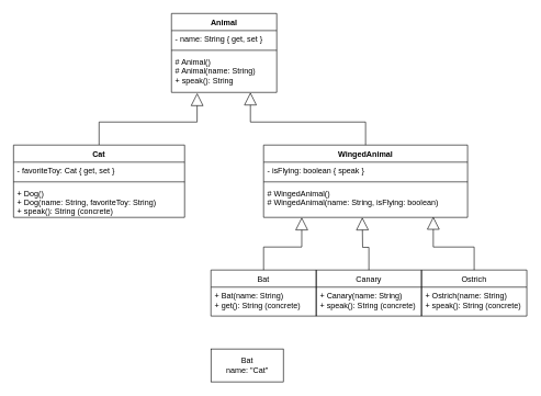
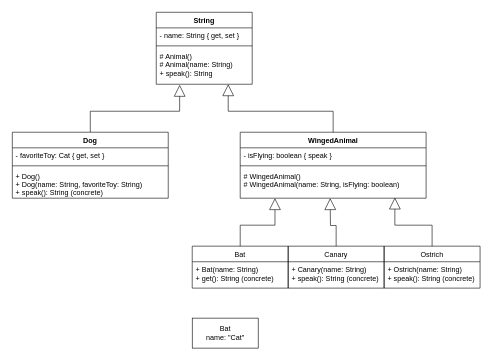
- <mxCell id="2" value="Animal" style="swimlane;fontStyle=1;align=center;verticalAlign=top;childLayout=stackLayout;horizontal=1;startSize=26;horizontalStack=0;resizeParent=1;resizeParentMax=0;resizeLast=0;collapsible=1;marginBottom=0;" parent="1" vertex="1"><mxGeometry x="260" y="20" width="160" height="120" as="geometry" /></mxCell>
+ <mxCell id="2" value="String" style="swimlane;fontStyle=1;align=center;verticalAlign=top;childLayout=stackLayout;horizontal=1;startSize=26;horizontalStack=0;resizeParent=1;resizeParentMax=0;resizeLast=0;collapsible=1;marginBottom=0;" parent="1" vertex="1"><mxGeometry x="260" y="20" width="160" height="120" as="geometry" /></mxCell>
- <mxCell id="17" value="Cat" style="swimlane;fontStyle=1;align=center;verticalAlign=top;childLayout=stackLayout;horizontal=1;startSize=26;horizontalStack=0;resizeParent=1;resizeParentMax=0;resizeLast=0;collapsible=1;marginBottom=0;" parent="1" vertex="1"><mxGeometry x="20" y="220" width="260" height="110" as="geometry" /></mxCell>
+ <mxCell id="17" value="Dog" style="swimlane;fontStyle=1;align=center;verticalAlign=top;childLayout=stackLayout;horizontal=1;startSize=26;horizontalStack=0;resizeParent=1;resizeParentMax=0;resizeLast=0;collapsible=1;marginBottom=0;" parent="1" vertex="1"><mxGeometry x="20" y="220" width="260" height="110" as="geometry" /></mxCell>
